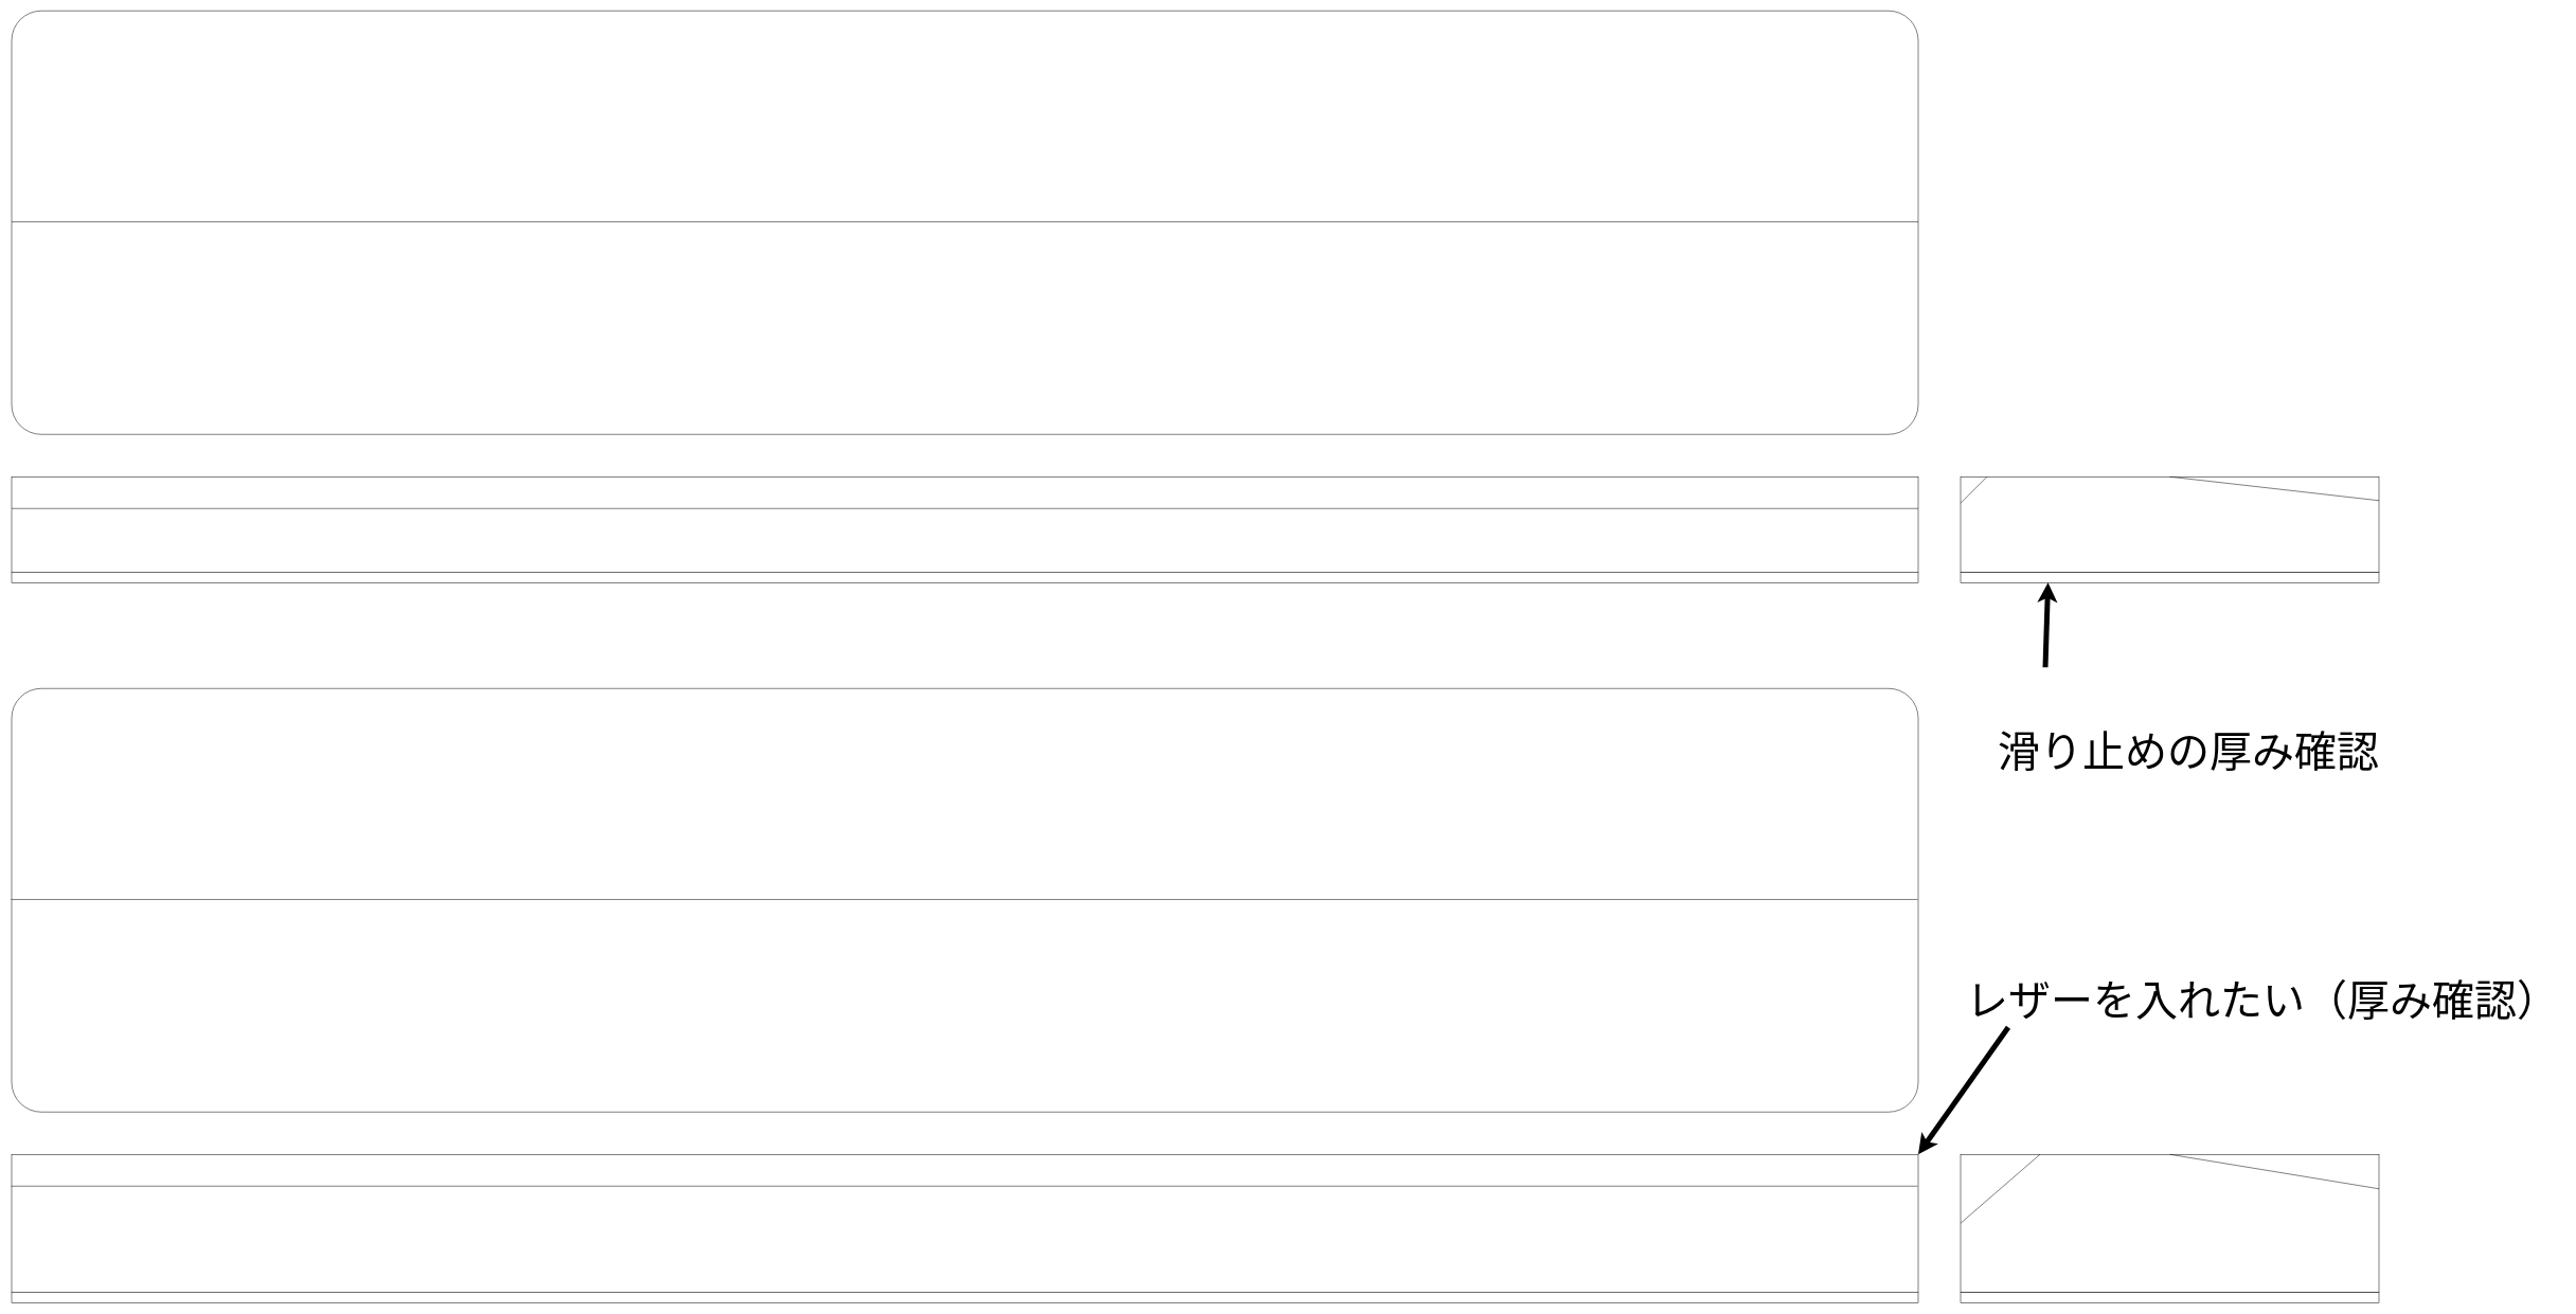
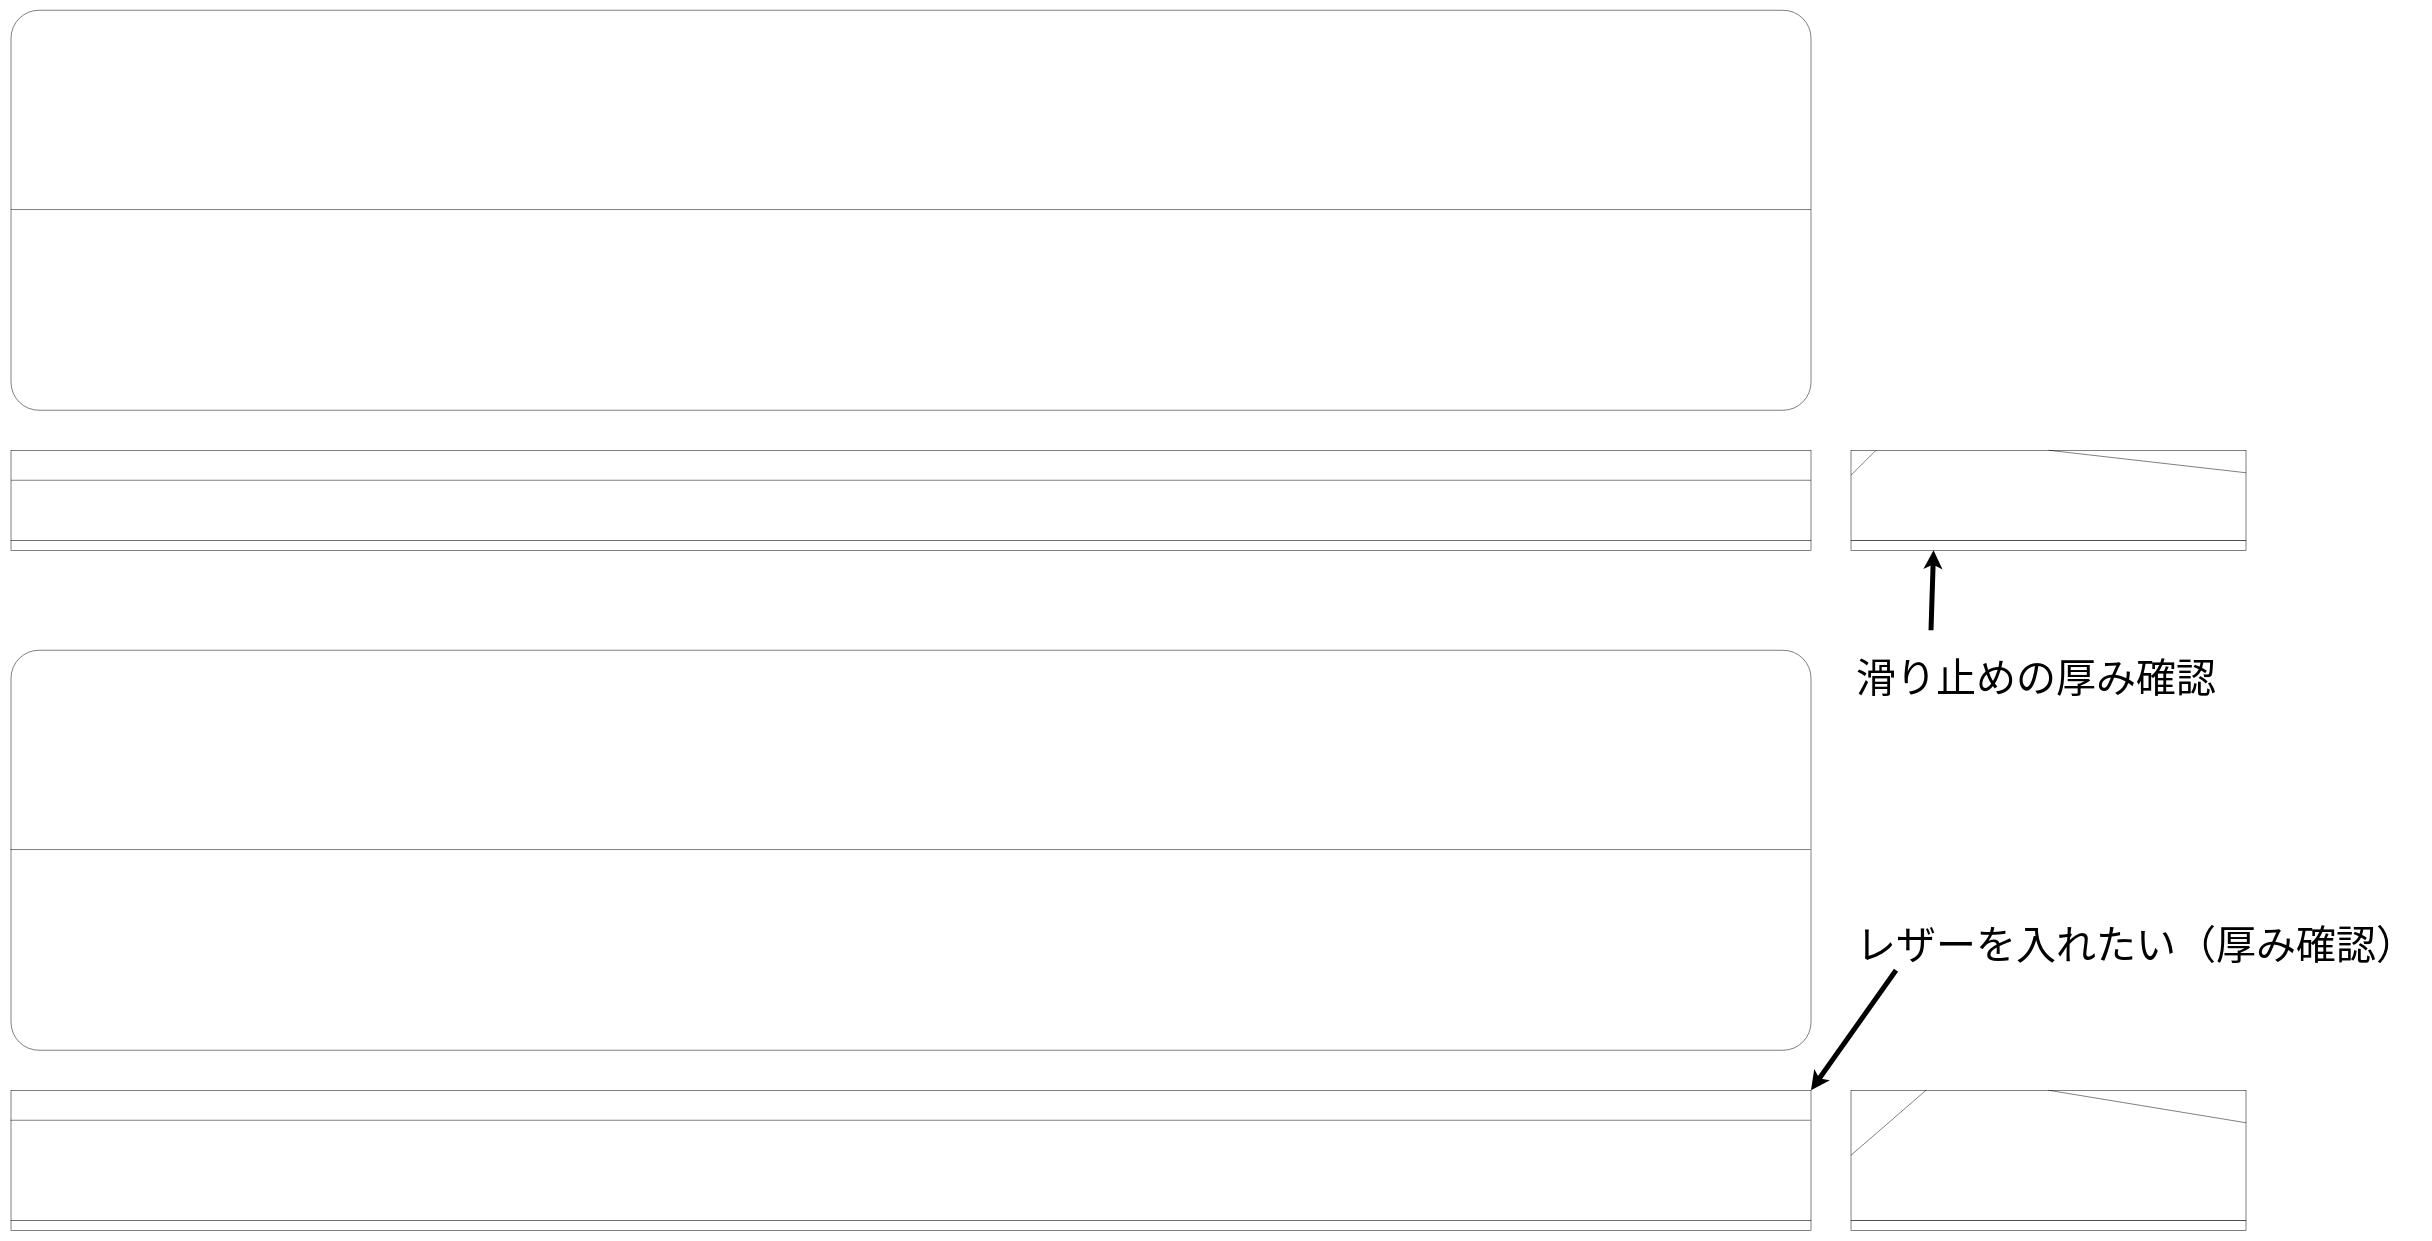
- <mxCell id="23" value="&lt;font style=&quot;font-size: 80px;&quot;&gt;滑り止めの厚み確認&lt;/font&gt;" style="text;html=1;align=center;verticalAlign=middle;resizable=0;points=[];autosize=1;strokeColor=none;fillColor=none;fontSize=40;" vertex="1" parent="1"><mxGeometry x="3761" y="1365" width="740" height="110" as="geometry" /></mxCell>
+ <mxCell id="23" value="&lt;font style=&quot;font-size: 80px;&quot;&gt;滑り止めの厚み確認&lt;/font&gt;" style="text;html=1;align=center;verticalAlign=middle;resizable=0;points=[];autosize=1;strokeColor=none;fillColor=none;fontSize=40;" vertex="1" parent="1"><mxGeometry x="3701" y="1300" width="740" height="110" as="geometry" /></mxCell>
